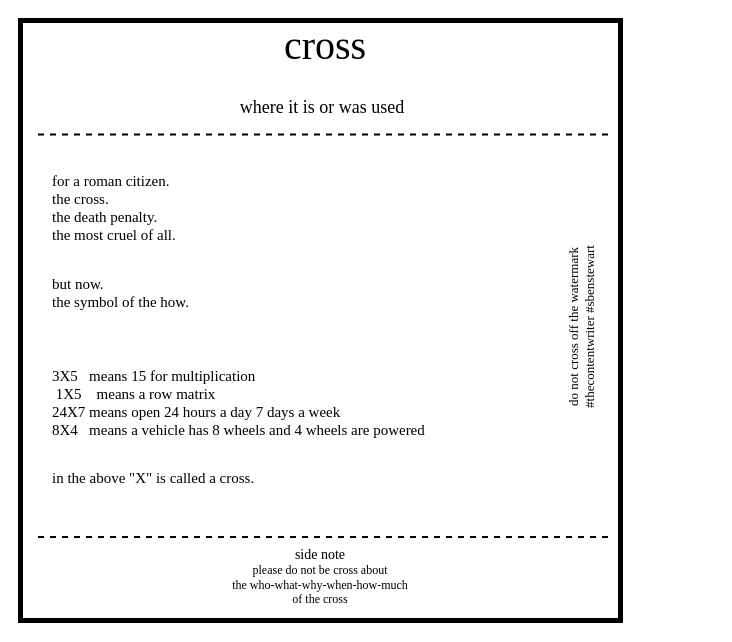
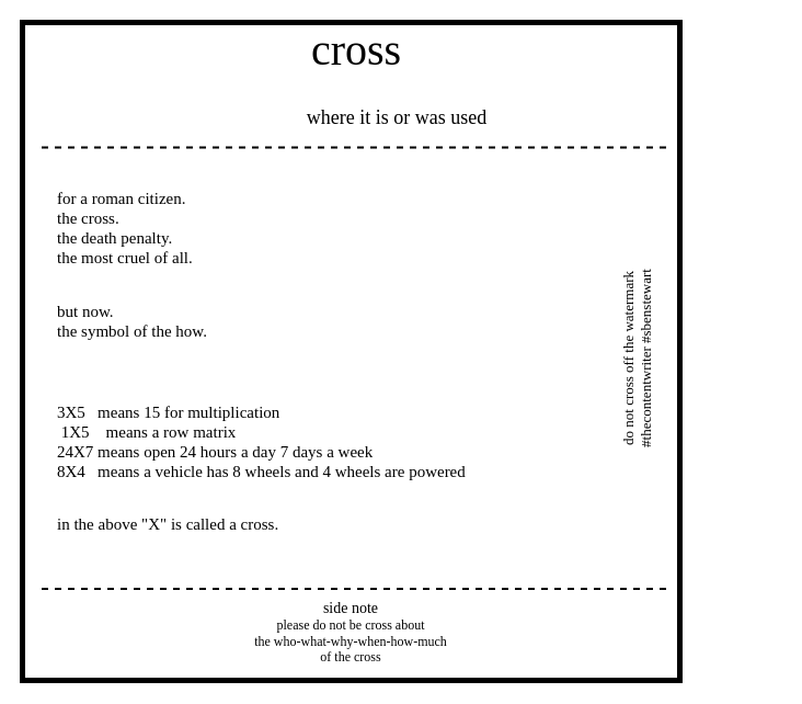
- <mxCell id="4" value="&lt;font face=&quot;xkcd&quot;&gt;&lt;span style=&quot;font-size: 18px&quot;&gt;where it is or was used&lt;/span&gt;&lt;br&gt;&lt;/font&gt;" style="text;html=1;strokeColor=none;fillColor=none;align=center;verticalAlign=middle;whiteSpace=wrap;rounded=0;" parent="1" vertex="1"><mxGeometry x="81.5" y="97" width="480" height="20" as="geometry" /></mxCell>
+ <mxCell id="4" value="&lt;font face=&quot;xkcd&quot;&gt;&lt;span style=&quot;font-size: 18px&quot;&gt;where it is or was used&lt;/span&gt;&lt;br&gt;&lt;/font&gt;" style="text;html=1;strokeColor=none;fillColor=none;align=center;verticalAlign=middle;whiteSpace=wrap;rounded=0;" parent="1" vertex="1"><mxGeometry x="121.5" y="97" width="480" height="20" as="geometry" /></mxCell>
